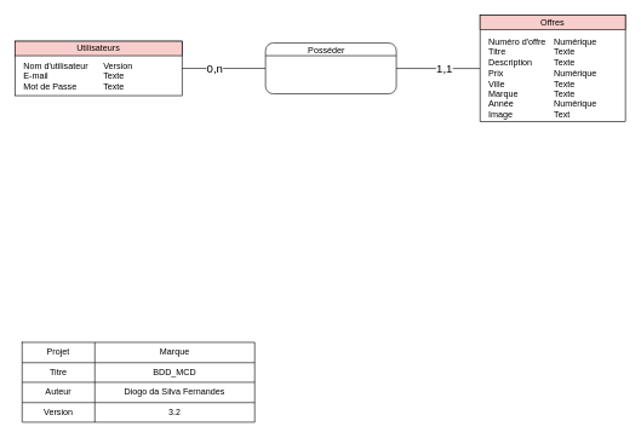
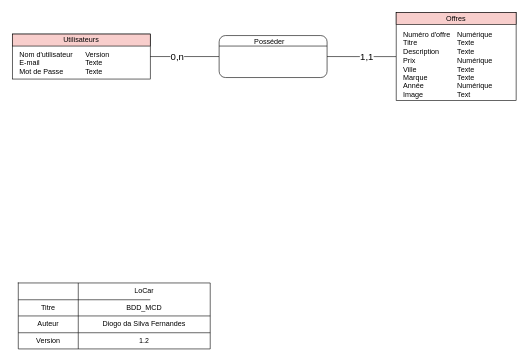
- <mxCell id="19" value="Projet" style="shape=partialRectangle;html=1;whiteSpace=wrap;connectable=0;overflow=hidden;fillColor=none;top=0;left=0;bottom=0;right=0;" parent="18" vertex="1"><mxGeometry width="100" height="28" as="geometry" /></mxCell>
- <mxCell id="20" value="Marque" style="shape=partialRectangle;html=1;whiteSpace=wrap;connectable=0;overflow=hidden;fillColor=none;top=0;left=0;bottom=0;right=0;" parent="18" vertex="1"><mxGeometry x="100" width="220" height="28" as="geometry" /></mxCell>
+ <mxCell id="20" value="LoCar" style="shape=partialRectangle;html=1;whiteSpace=wrap;connectable=0;overflow=hidden;fillColor=none;top=0;left=0;bottom=0;right=0;" parent="18" vertex="1"><mxGeometry x="100" width="220" height="28" as="geometry" /></mxCell>
- <mxCell id="29" value="3.2" style="shape=partialRectangle;html=1;whiteSpace=wrap;connectable=0;overflow=hidden;fillColor=none;top=0;left=0;bottom=0;right=0;" parent="27" vertex="1"><mxGeometry x="100" width="220" height="27" as="geometry" /></mxCell>
+ <mxCell id="29" value="1.2" style="shape=partialRectangle;html=1;whiteSpace=wrap;connectable=0;overflow=hidden;fillColor=none;top=0;left=0;bottom=0;right=0;" parent="27" vertex="1"><mxGeometry x="100" width="220" height="27" as="geometry" /></mxCell>
